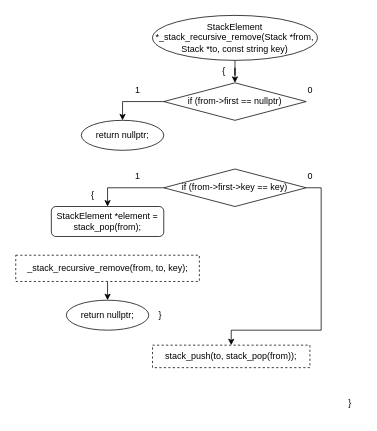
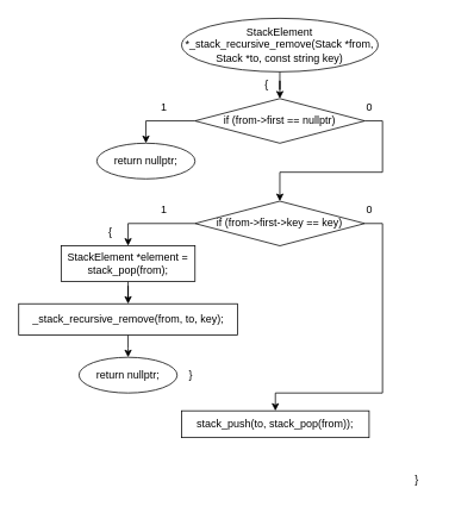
+ <mxCell id="5" style="edgeStyle=orthogonalEdgeStyle;rounded=0;orthogonalLoop=1;jettySize=auto;html=1;exitX=1;exitY=0.5;exitDx=0;exitDy=0;entryX=0.5;entryY=0;entryDx=0;entryDy=0;" edge="1" parent="1" source="6" target="12"><mxGeometry relative="1" as="geometry" /></mxCell>
- <mxCell id="17" value="StackElement *element = stack_pop(from);" style="whiteSpace=wrap;html=1;rounded=1;" vertex="1" parent="1"><mxGeometry x="68" y="275" width="150" height="40" as="geometry" /></mxCell>
+ <mxCell id="17" value="StackElement *element = stack_pop(from);" style="whiteSpace=wrap;html=1;" vertex="1" parent="1"><mxGeometry x="68" y="275" width="150" height="40" as="geometry" /></mxCell>
+ <mxCell id="16" value="" style="edgeStyle=orthogonalEdgeStyle;rounded=0;orthogonalLoop=1;jettySize=auto;html=1;" edge="1" parent="1" source="17" target="19"><mxGeometry relative="1" as="geometry" /></mxCell>
- <mxCell id="19" value="_stack_recursive_remove(from, to, key);" style="whiteSpace=wrap;html=1;dashed=1;" vertex="1" parent="1"><mxGeometry x="20.5" y="340" width="245" height="35" as="geometry" /></mxCell>
+ <mxCell id="19" value="_stack_recursive_remove(from, to, key);" style="whiteSpace=wrap;html=1;" vertex="1" parent="1"><mxGeometry x="20.5" y="340" width="245" height="35" as="geometry" /></mxCell>
- <mxCell id="22" value="stack_push(to, stack_pop(from));" style="whiteSpace=wrap;html=1;dashed=1;" vertex="1" parent="1"><mxGeometry x="203" y="460" width="210" height="30" as="geometry" /></mxCell>
+ <mxCell id="22" value="stack_push(to, stack_pop(from));" style="whiteSpace=wrap;html=1;" vertex="1" parent="1"><mxGeometry x="203" y="460" width="210" height="30" as="geometry" /></mxCell>
